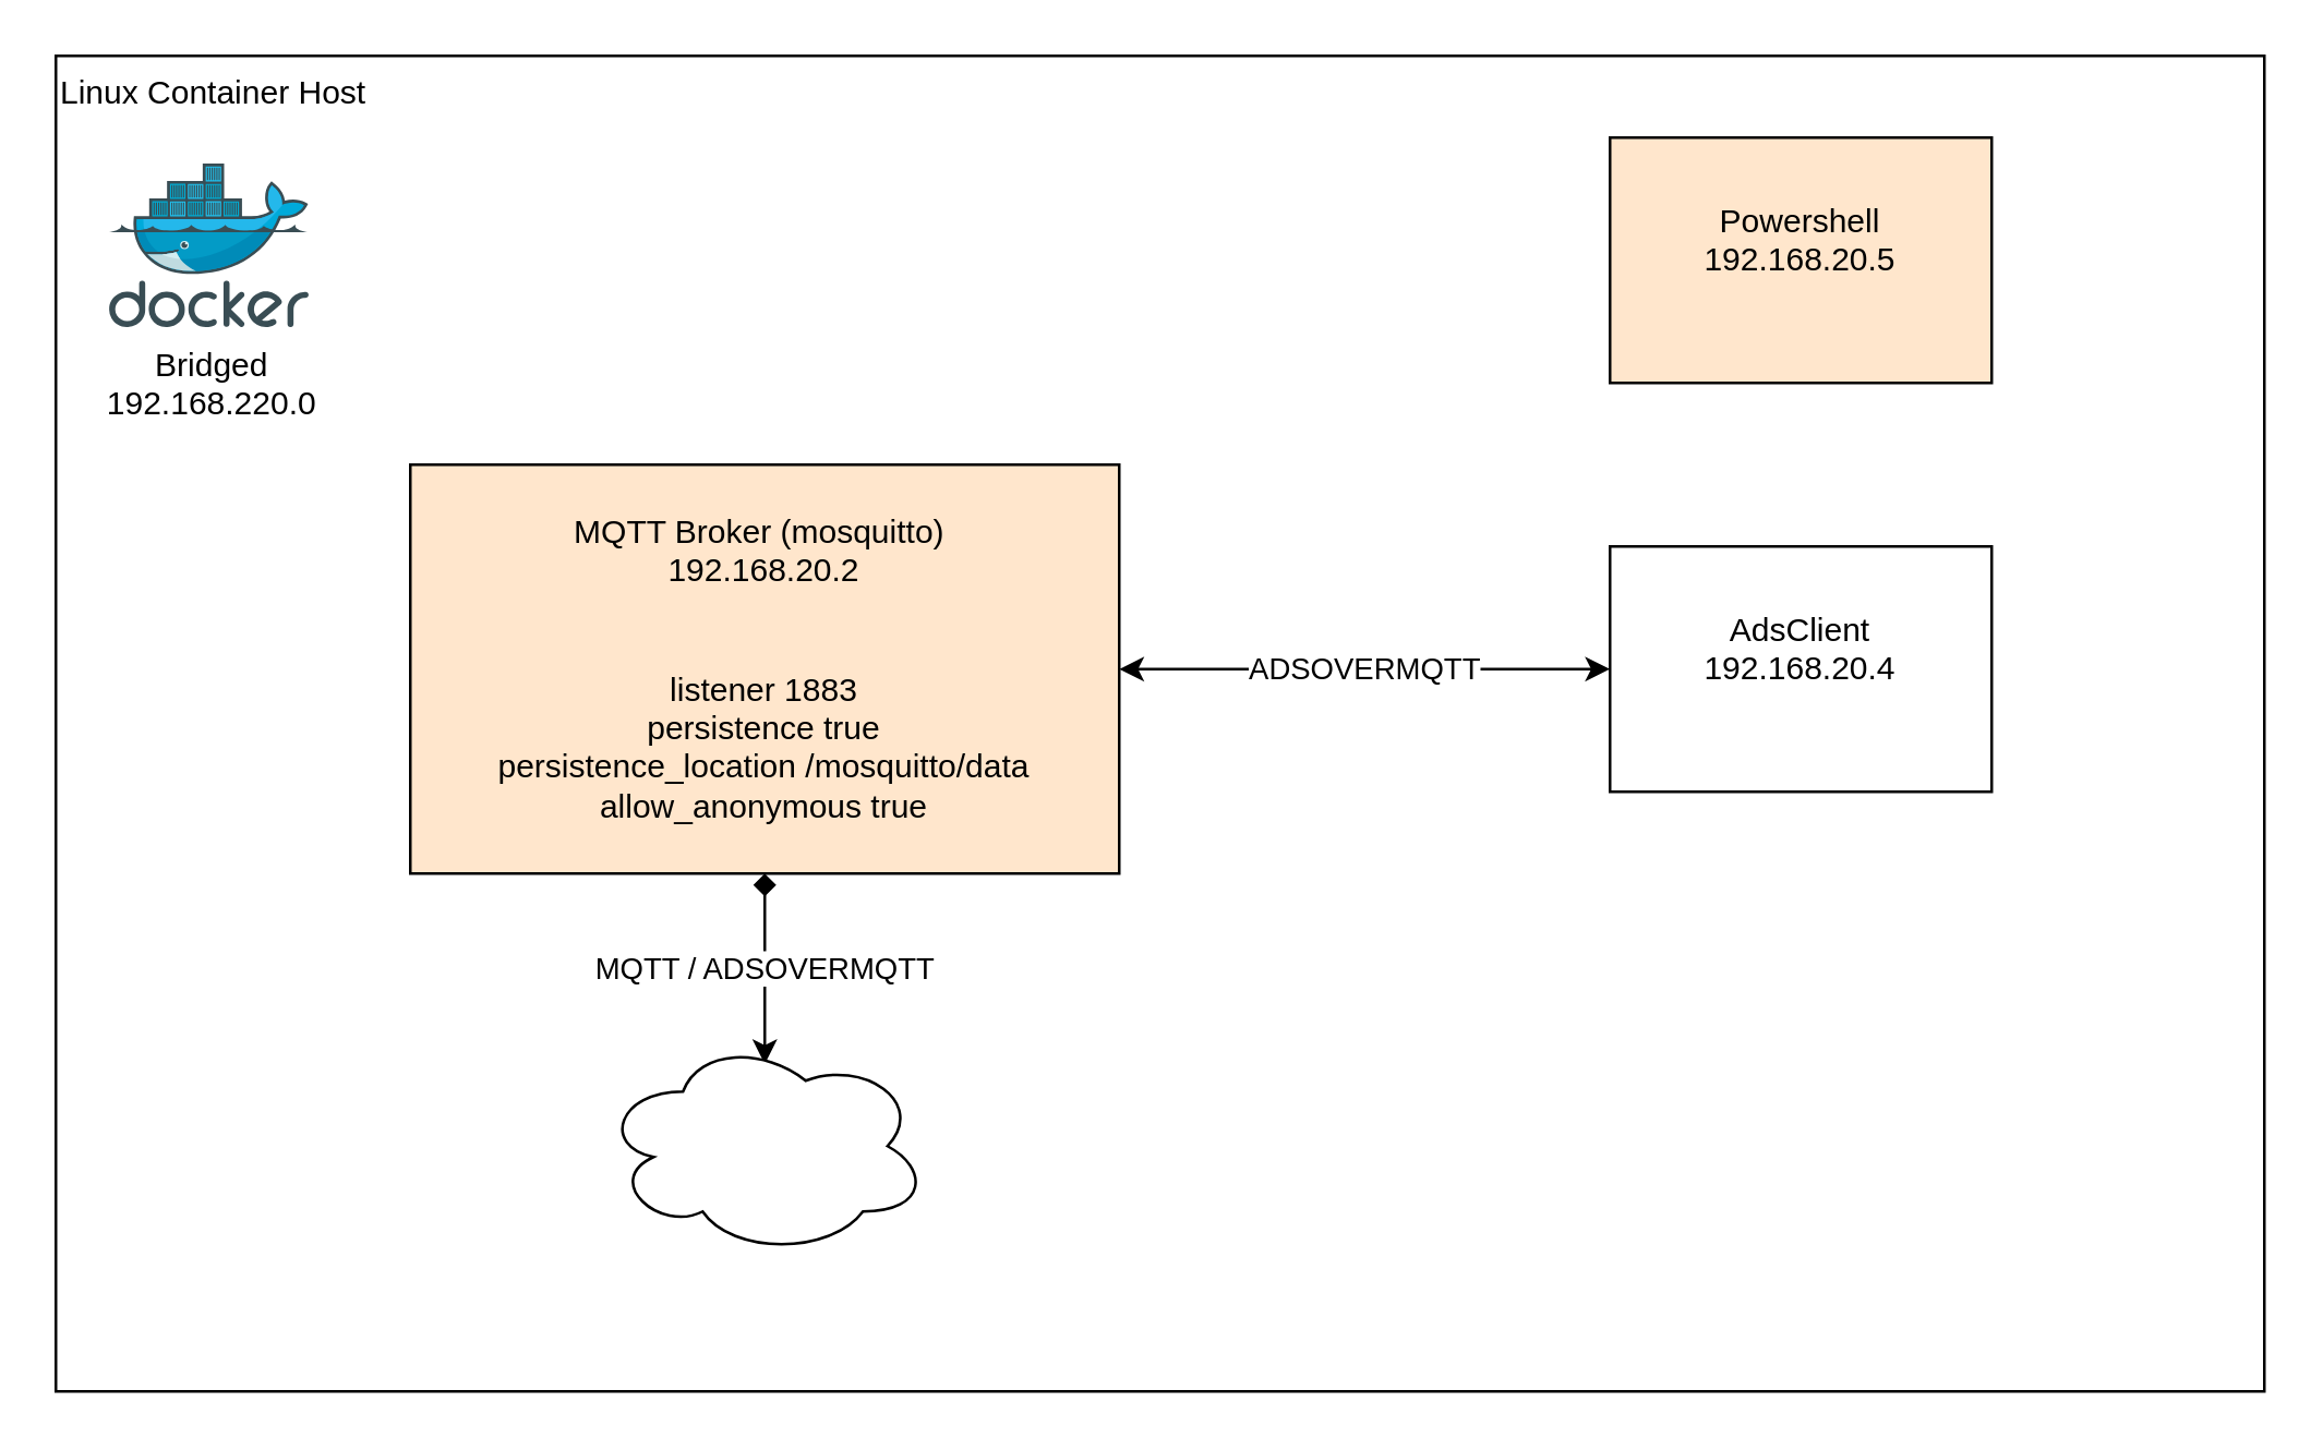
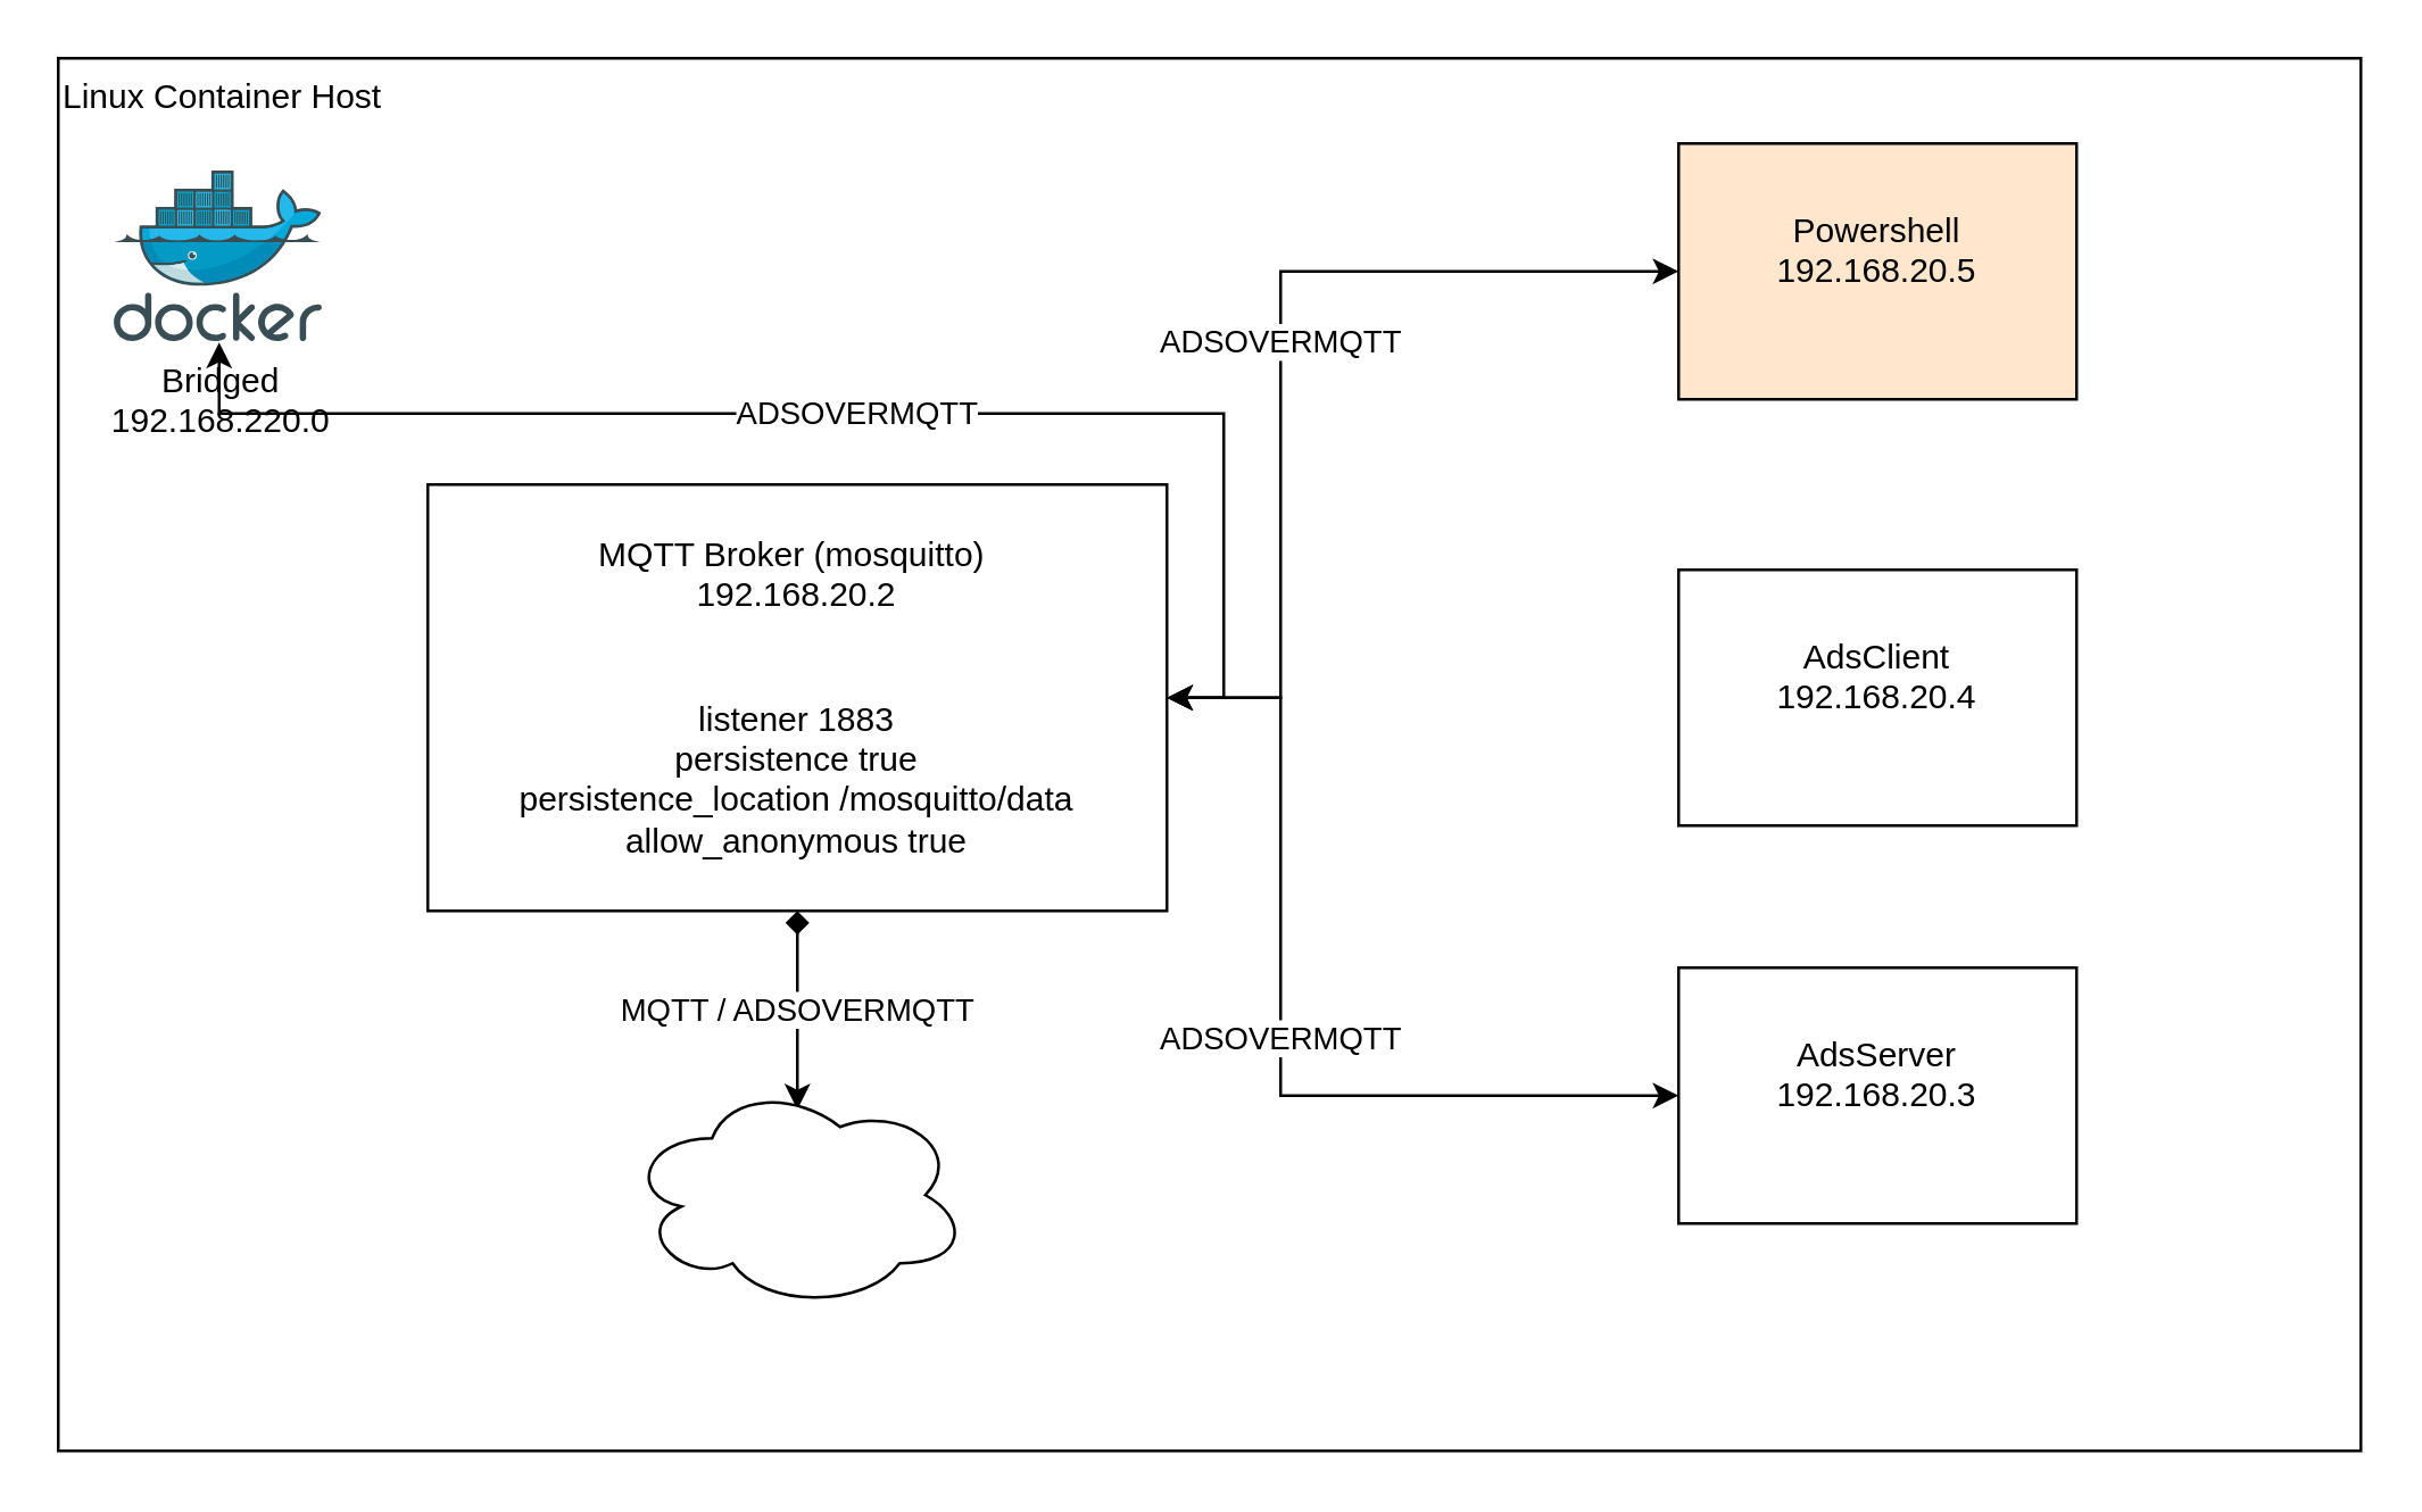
+ <mxCell id="12" value="ADSOVERMQTT" style="rounded=0;orthogonalLoop=1;jettySize=auto;html=1;exitX=1;exitY=0.5;exitDx=0;exitDy=0;entryX=0;entryY=0.5;entryDx=0;entryDy=0;edgeStyle=orthogonalEdgeStyle;anchorPointDirection=0;startArrow=classic;" parent="1" source="6" target="11" edge="1"><mxGeometry relative="1" as="geometry"><mxPoint x="420" y="255" as="sourcePoint" /><mxPoint x="580" y="395" as="targetPoint" /><Array as="points"><mxPoint x="450" y="245" /><mxPoint x="450" y="95" /></Array></mxGeometry></mxCell>
- <mxCell id="6" value="MQTT Broker (mosquitto)&amp;nbsp;&lt;div&gt;192.168.20.2&lt;/div&gt;&lt;div&gt;&lt;br&gt;&lt;/div&gt;&lt;div&gt;&lt;br&gt;&lt;/div&gt;&lt;div&gt;&lt;div&gt;listener 1883&lt;/div&gt;&lt;div&gt;persistence true&lt;/div&gt;&lt;div&gt;persistence_location /mosquitto/data&lt;/div&gt;&lt;div&gt;allow_anonymous true&lt;/div&gt;&lt;/div&gt;" style="rounded=0;whiteSpace=wrap;html=1;fillColor=#ffe6cc;" parent="1" vertex="1"><mxGeometry x="150" y="170" width="260" height="150" as="geometry" /></mxCell>
+ <mxCell id="6" value="MQTT Broker (mosquitto)&amp;nbsp;&lt;div&gt;192.168.20.2&lt;/div&gt;&lt;div&gt;&lt;br&gt;&lt;/div&gt;&lt;div&gt;&lt;br&gt;&lt;/div&gt;&lt;div&gt;&lt;div&gt;listener 1883&lt;/div&gt;&lt;div&gt;persistence true&lt;/div&gt;&lt;div&gt;persistence_location /mosquitto/data&lt;/div&gt;&lt;div&gt;allow_anonymous true&lt;/div&gt;&lt;/div&gt;" style="rounded=0;whiteSpace=wrap;html=1;" parent="1" vertex="1"><mxGeometry x="150" y="170" width="260" height="150" as="geometry" /></mxCell>
- <mxCell id="4" value="ADSOVERMQTT" style="rounded=0;orthogonalLoop=1;jettySize=auto;html=1;exitX=1;exitY=0.5;exitDx=0;exitDy=0;entryX=0;entryY=0.5;entryDx=0;entryDy=0;edgeStyle=orthogonalEdgeStyle;startArrow=classic;" parent="1" source="6" target="7" edge="1"><mxGeometry relative="1" as="geometry" /></mxCell>
+ <mxCell id="4" value="ADSOVERMQTT" style="rounded=0;orthogonalLoop=1;jettySize=auto;html=1;exitX=1;exitY=0.5;exitDx=0;exitDy=0;edgeStyle=orthogonalEdgeStyle;startArrow=classic;" parent="1" source="6" target="3" edge="1"><mxGeometry relative="1" as="geometry" /></mxCell>
+ <mxCell id="5" value="ADSOVERMQTT" style="rounded=0;orthogonalLoop=1;jettySize=auto;html=1;exitX=1;exitY=0.5;exitDx=0;exitDy=0;entryX=0;entryY=0.5;entryDx=0;entryDy=0;edgeStyle=orthogonalEdgeStyle;anchorPointDirection=0;startArrow=classic;" parent="1" source="6" target="8" edge="1"><mxGeometry relative="1" as="geometry"><Array as="points"><mxPoint x="450" y="245" /><mxPoint x="450" y="385" /></Array><mxPoint as="offset" /></mxGeometry></mxCell>
+ <mxCell id="8" value="AdsServer&lt;div&gt;192.168.20.3&lt;/div&gt;&lt;div&gt;&lt;br&gt;&lt;/div&gt;" style="rounded=0;whiteSpace=wrap;html=1;" parent="1" vertex="1"><mxGeometry x="590" y="340" width="140" height="90" as="geometry" /></mxCell>
